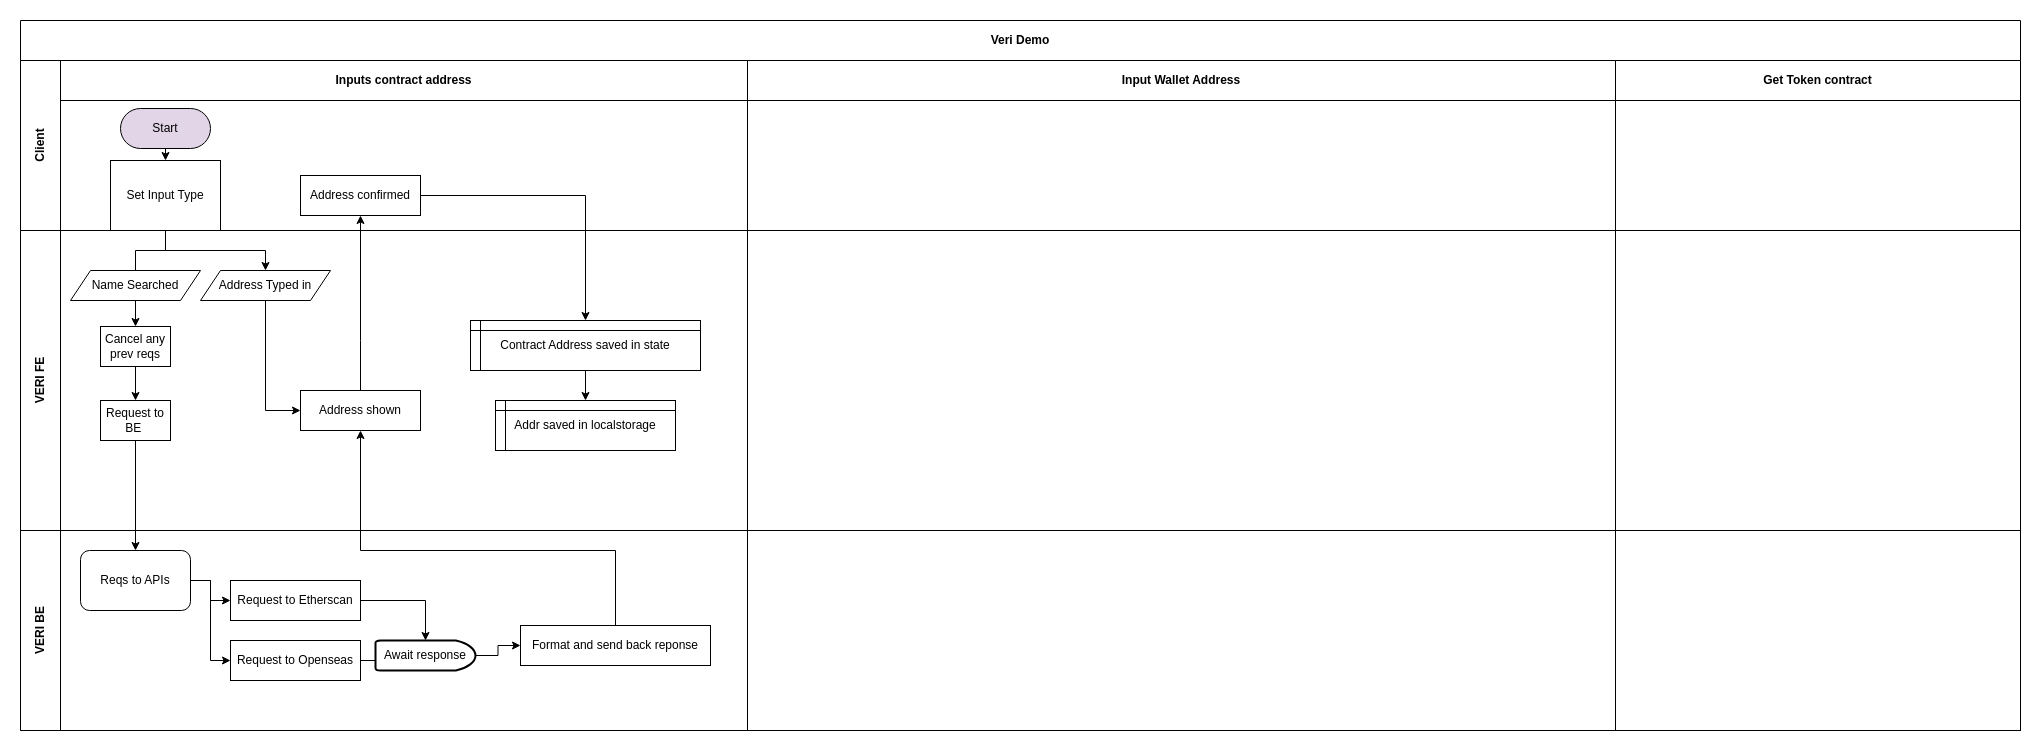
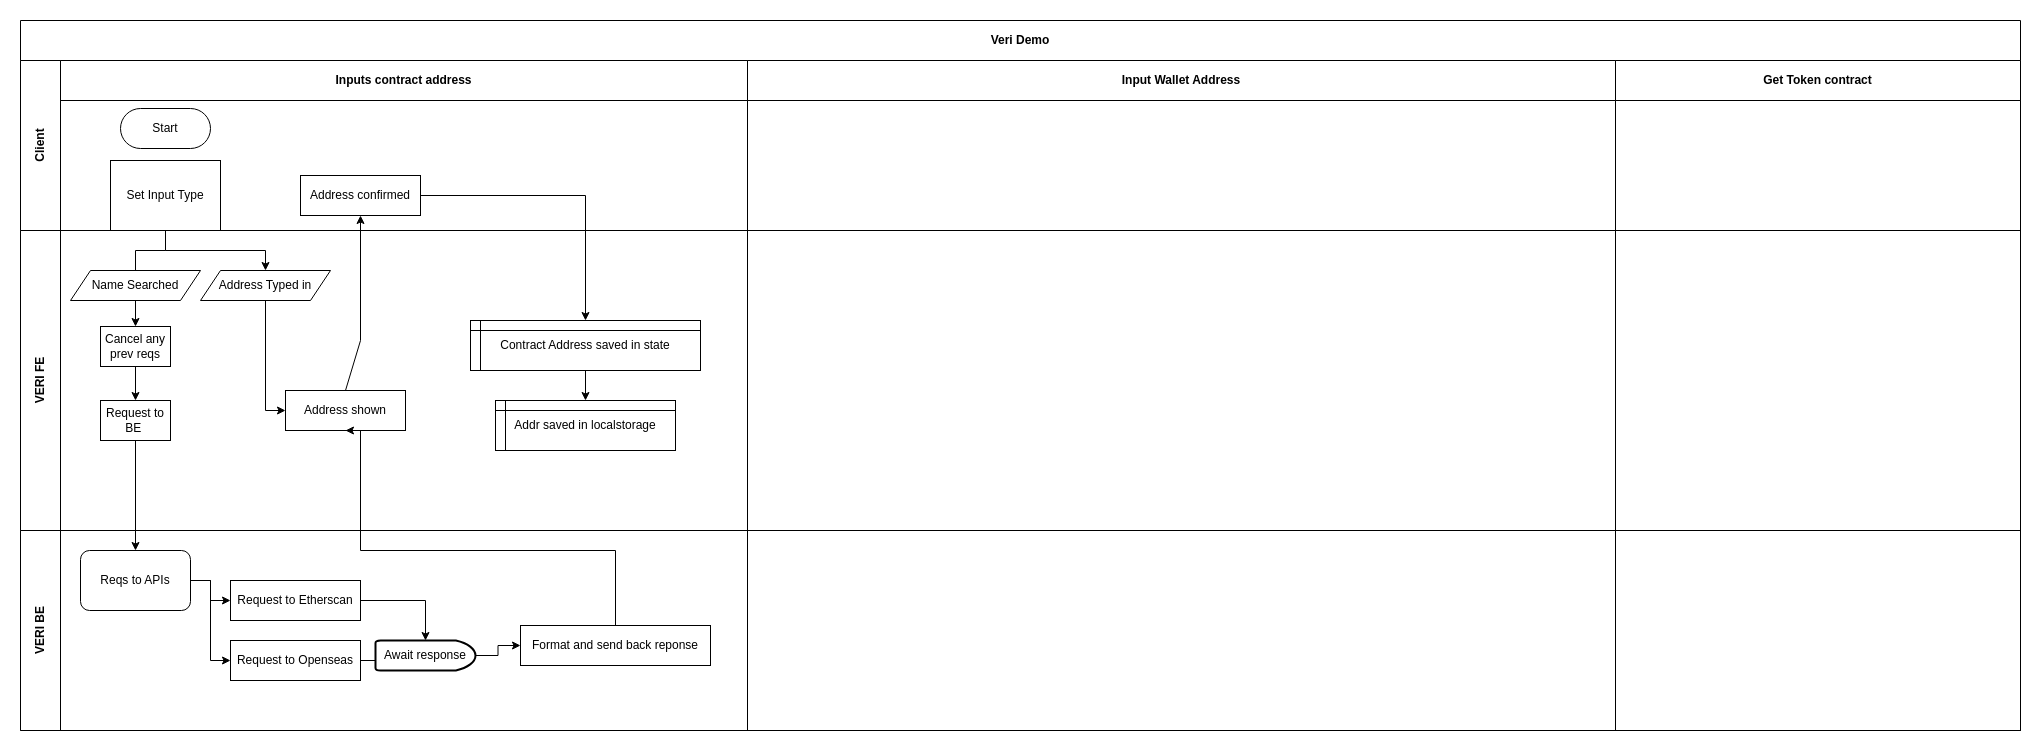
- <mxCell id="6" value="Start" style="rounded=1;whiteSpace=wrap;html=1;arcSize=50;fillColor=#e1d5e7;" parent="4" vertex="1"><mxGeometry x="60" y="48" width="90" height="40" as="geometry" /></mxCell>
+ <mxCell id="6" value="Start" style="rounded=1;whiteSpace=wrap;html=1;arcSize=50;" parent="4" vertex="1"><mxGeometry x="60" y="48" width="90" height="40" as="geometry" /></mxCell>
- <mxCell id="5" style="edgeStyle=orthogonalEdgeStyle;rounded=0;orthogonalLoop=1;jettySize=auto;html=1;" parent="4" source="6" target="7" edge="1"><mxGeometry relative="1" as="geometry"><Array as="points"><mxPoint x="105" y="68" /></Array></mxGeometry></mxCell>
- <mxCell id="24" value="Address shown" style="rounded=0;whiteSpace=wrap;html=1;" vertex="1" parent="13"><mxGeometry x="240" y="160" width="120" height="40" as="geometry" /></mxCell>
+ <mxCell id="24" value="Address shown" style="rounded=0;whiteSpace=wrap;html=1;" vertex="1" parent="13"><mxGeometry x="225" y="160" width="120" height="40" as="geometry" /></mxCell>
